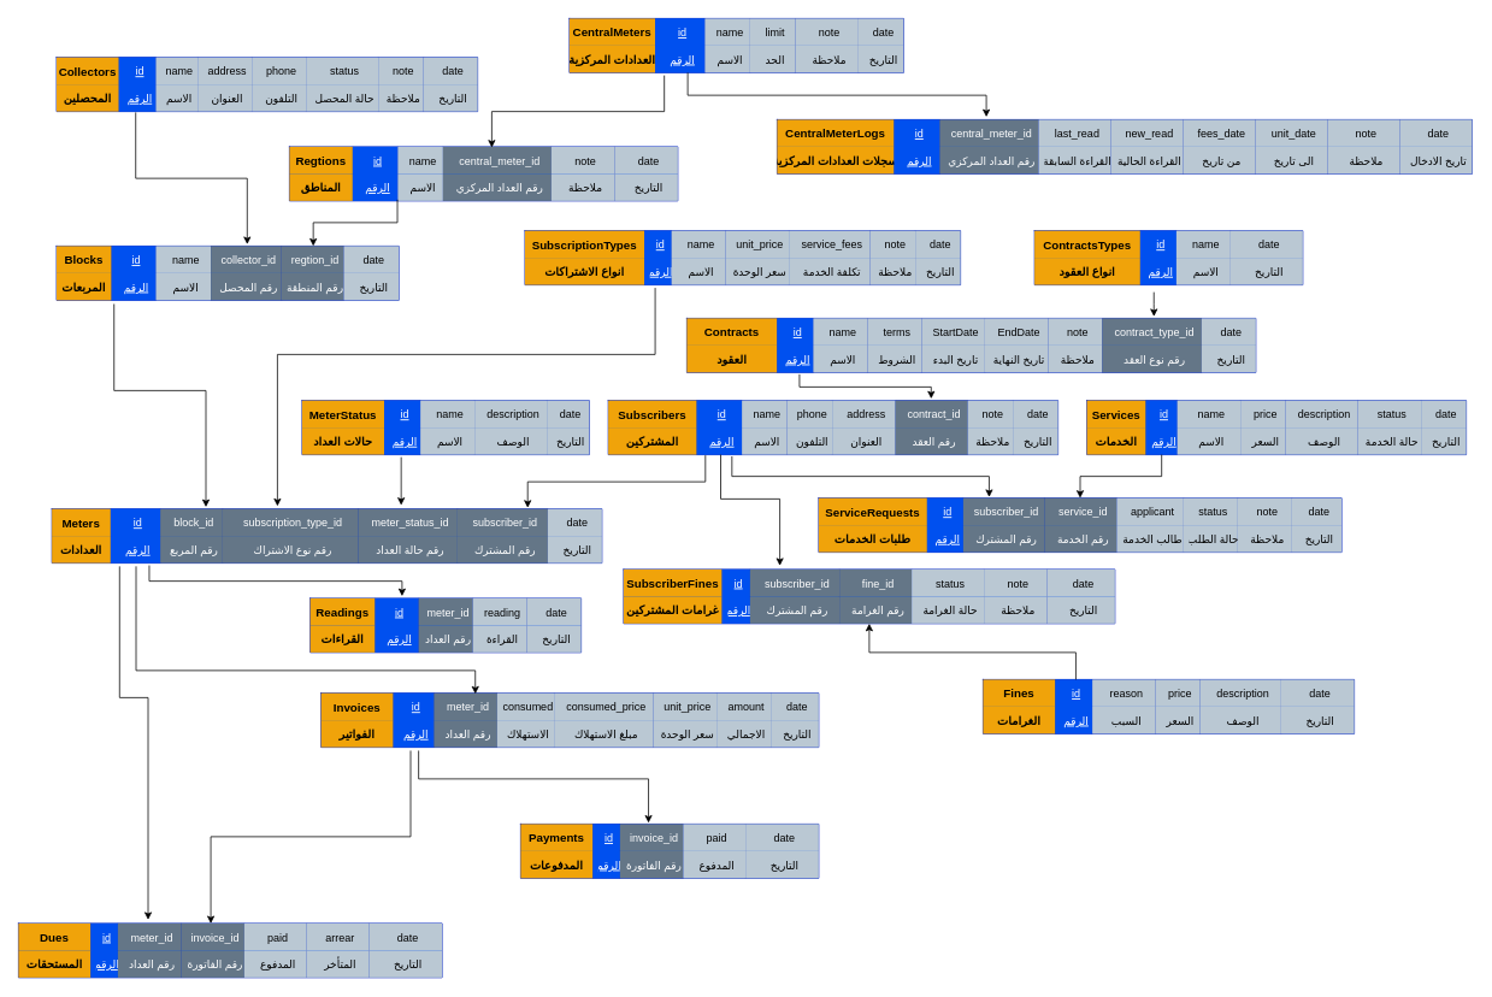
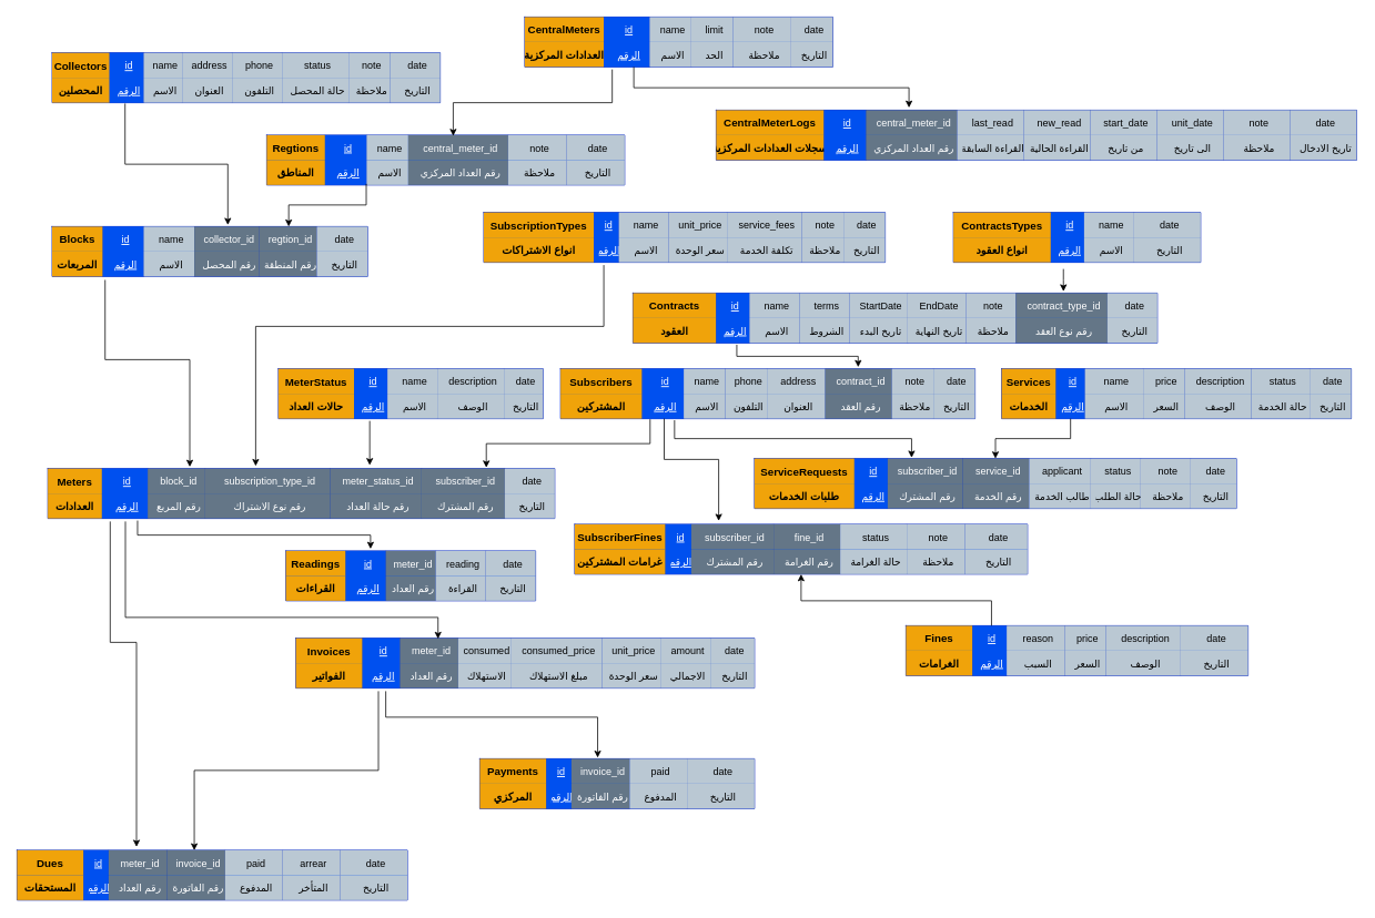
- <mxCell id="319" value="fees_date" style="shape=partialRectangle;connectable=0;top=0;left=0;bottom=0;right=0;align=center;spacingLeft=6;overflow=hidden;fillColor=#bac8d3;strokeColor=#23445d;verticalAlign=middle;fontFamily=Helvetica;fontSize=12;" vertex="1" parent="313"><mxGeometry x="449.5" width="80" height="30" as="geometry"><mxRectangle width="80" height="30" as="alternateBounds" /></mxGeometry></mxCell>
+ <mxCell id="319" value="start_date" style="shape=partialRectangle;connectable=0;top=0;left=0;bottom=0;right=0;align=center;spacingLeft=6;overflow=hidden;fillColor=#bac8d3;strokeColor=#23445d;verticalAlign=middle;fontFamily=Helvetica;fontSize=12;" vertex="1" parent="313"><mxGeometry x="449.5" width="80" height="30" as="geometry"><mxRectangle width="80" height="30" as="alternateBounds" /></mxGeometry></mxCell>
- <mxCell id="304" value="المدفوعات" style="shape=partialRectangle;connectable=0;fillColor=#f0a30a;top=0;left=0;bottom=0;right=0;editable=1;overflow=hidden;fontStyle=1;strokeColor=#BD7000;fontSize=13;fontColor=#000000;align=center;verticalAlign=middle;fontFamily=Helvetica;" parent="303" vertex="1"><mxGeometry width="80" height="30" as="geometry"><mxRectangle width="80" height="30" as="alternateBounds" /></mxGeometry></mxCell>
+ <mxCell id="304" value="المركزي" style="shape=partialRectangle;connectable=0;fillColor=#f0a30a;top=0;left=0;bottom=0;right=0;editable=1;overflow=hidden;fontStyle=1;strokeColor=#BD7000;fontSize=13;fontColor=#000000;align=center;verticalAlign=middle;fontFamily=Helvetica;" parent="303" vertex="1"><mxGeometry width="80" height="30" as="geometry"><mxRectangle width="80" height="30" as="alternateBounds" /></mxGeometry></mxCell>
